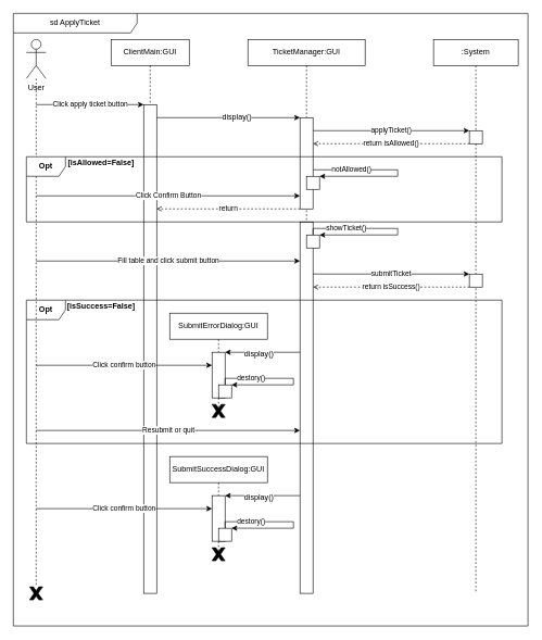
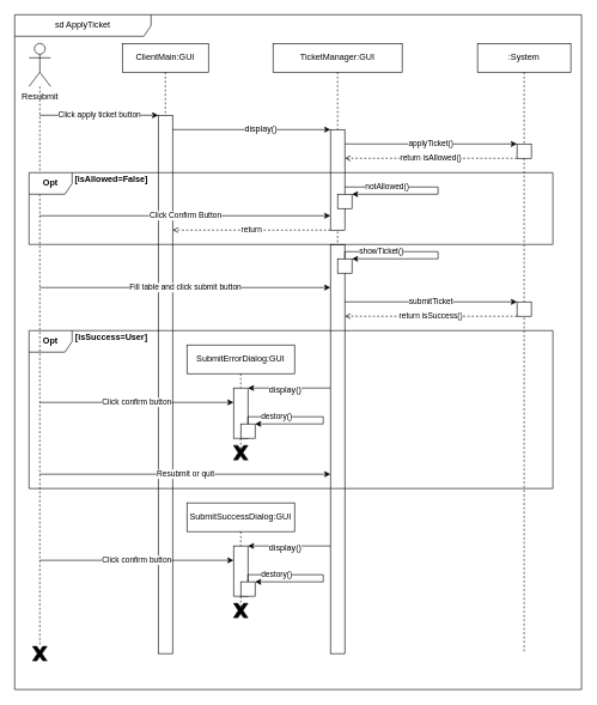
- <mxCell id="3" value="User" style="shape=umlActor;verticalLabelPosition=bottom;labelBackgroundColor=#ffffff;verticalAlign=top;html=1;" parent="1" vertex="1"><mxGeometry x="40" y="60" width="30" height="60" as="geometry" /></mxCell>
+ <mxCell id="3" value="Resubmit" style="shape=umlActor;verticalLabelPosition=bottom;labelBackgroundColor=#ffffff;verticalAlign=top;html=1;" parent="1" vertex="1"><mxGeometry x="40" y="60" width="30" height="60" as="geometry" /></mxCell>
- <mxCell id="27" value="&lt;b&gt;[isSuccess=False]&lt;/b&gt;" style="text;html=1;strokeColor=none;fillColor=none;align=center;verticalAlign=middle;whiteSpace=wrap;rounded=0;" parent="1" vertex="1"><mxGeometry x="100" y="460" width="110" height="20" as="geometry" /></mxCell>
+ <mxCell id="27" value="&lt;b&gt;[isSuccess=User]&lt;/b&gt;" style="text;html=1;strokeColor=none;fillColor=none;align=center;verticalAlign=middle;whiteSpace=wrap;rounded=0;" parent="1" vertex="1"><mxGeometry x="100" y="460" width="110" height="20" as="geometry" /></mxCell>
